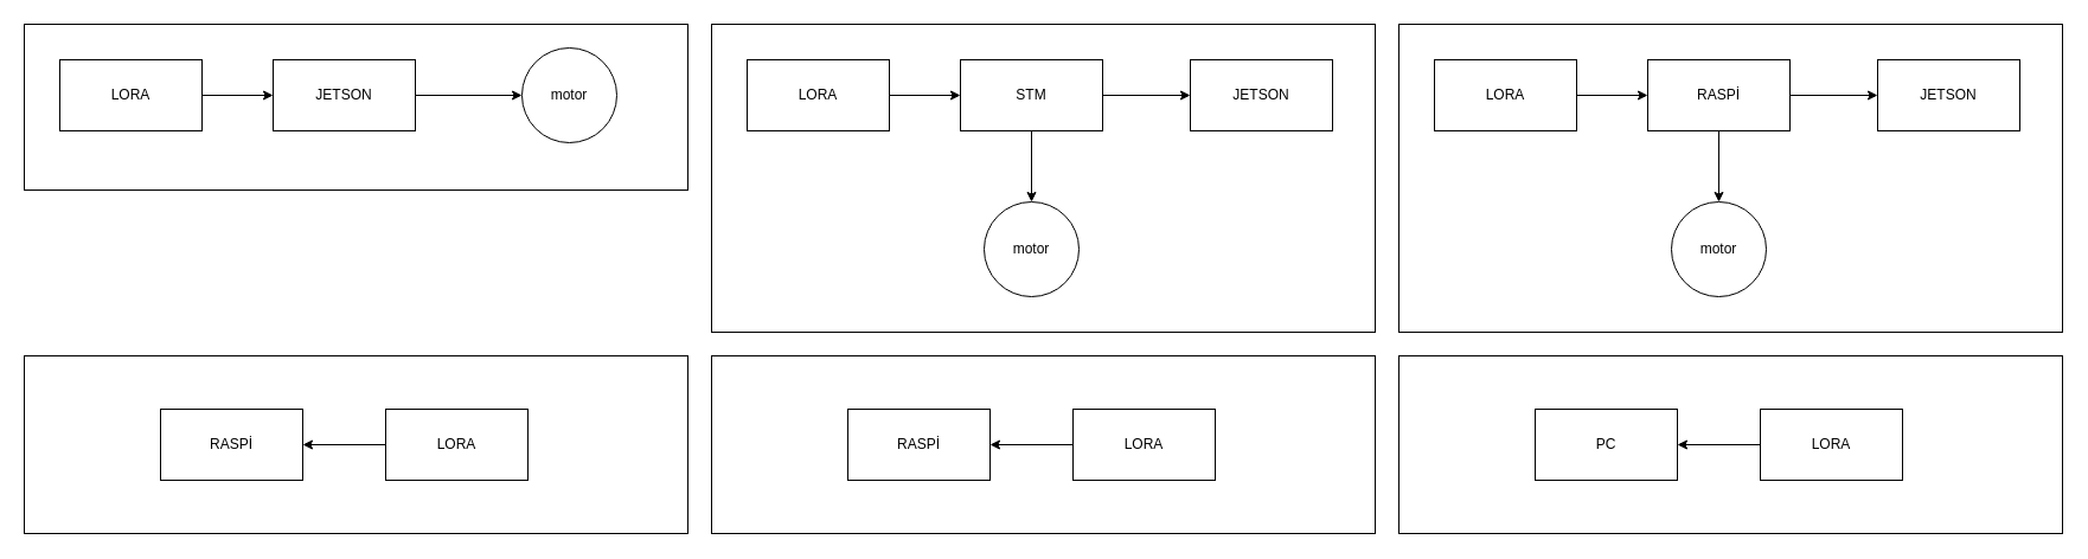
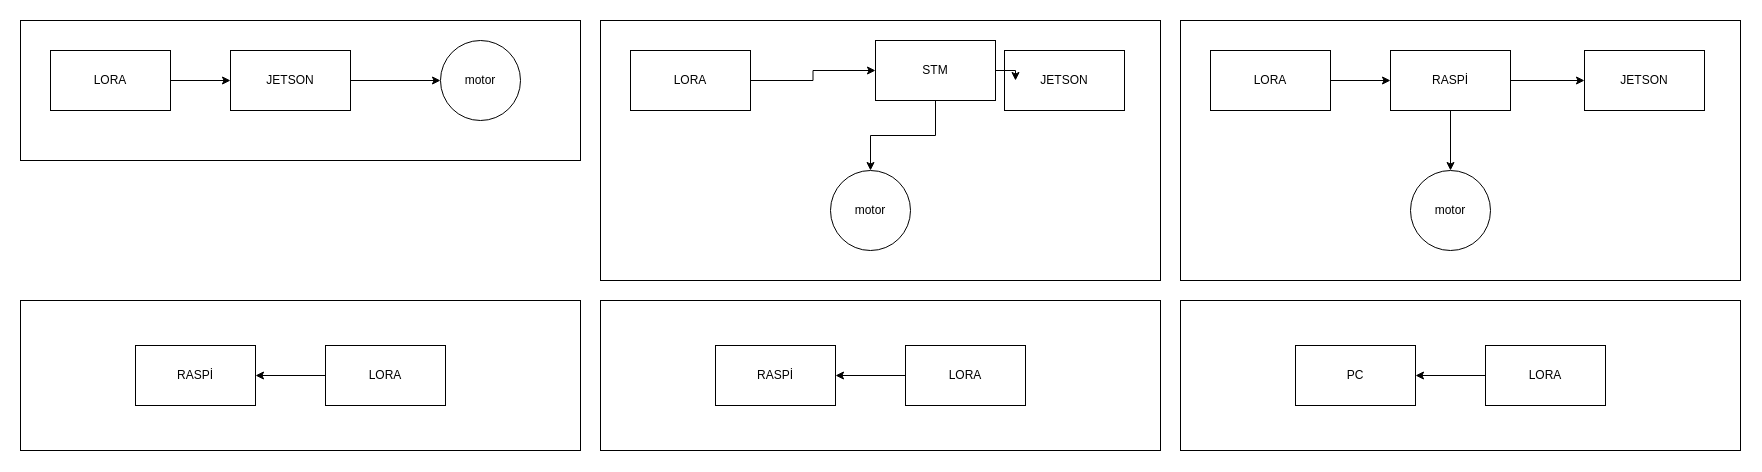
- <mxCell id="5" value="STM" style="whiteSpace=wrap;html=1;" vertex="1" parent="2"><mxGeometry x="210" y="30" width="120" height="60" as="geometry" /></mxCell>
+ <mxCell id="5" value="STM" style="whiteSpace=wrap;html=1;" vertex="1" parent="2"><mxGeometry x="275" y="20" width="120" height="60" as="geometry" /></mxCell>
